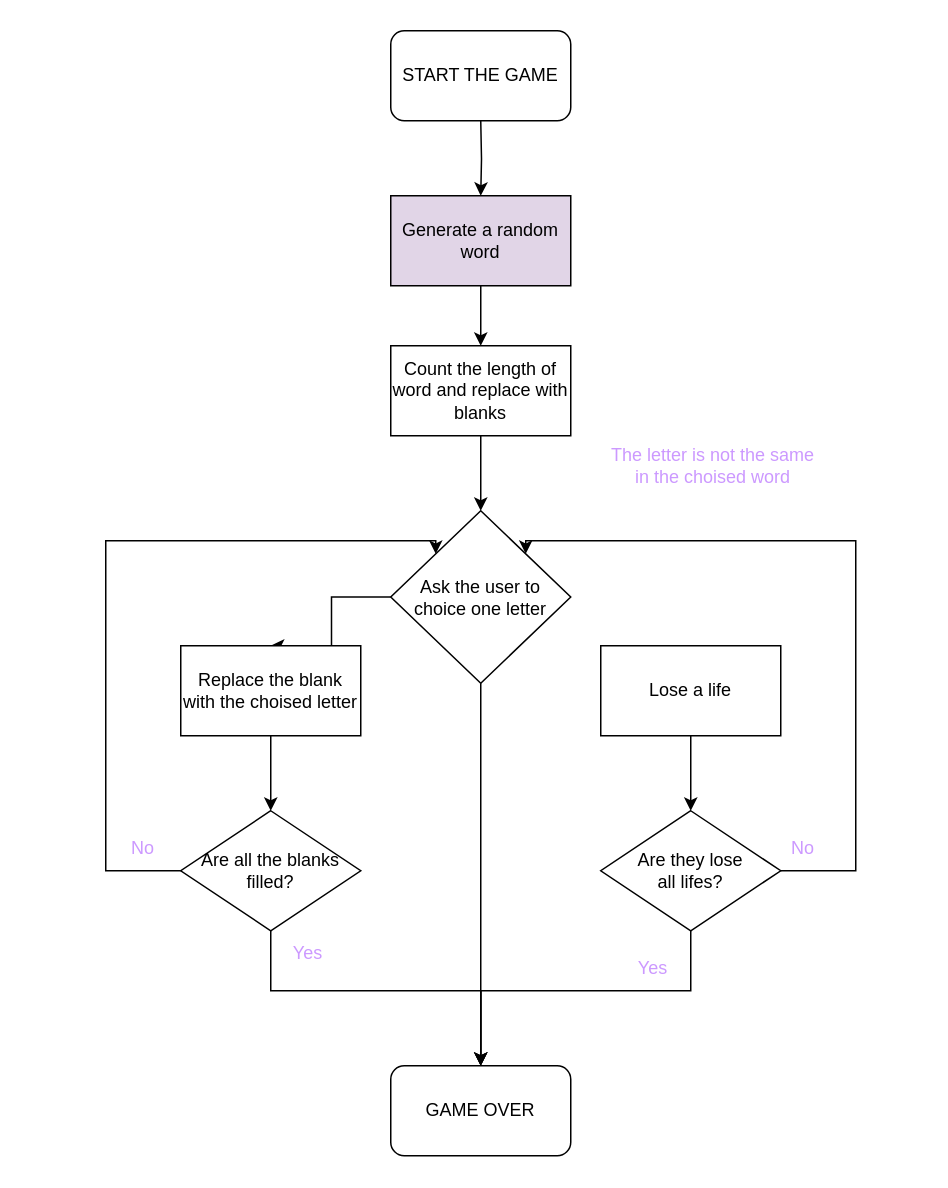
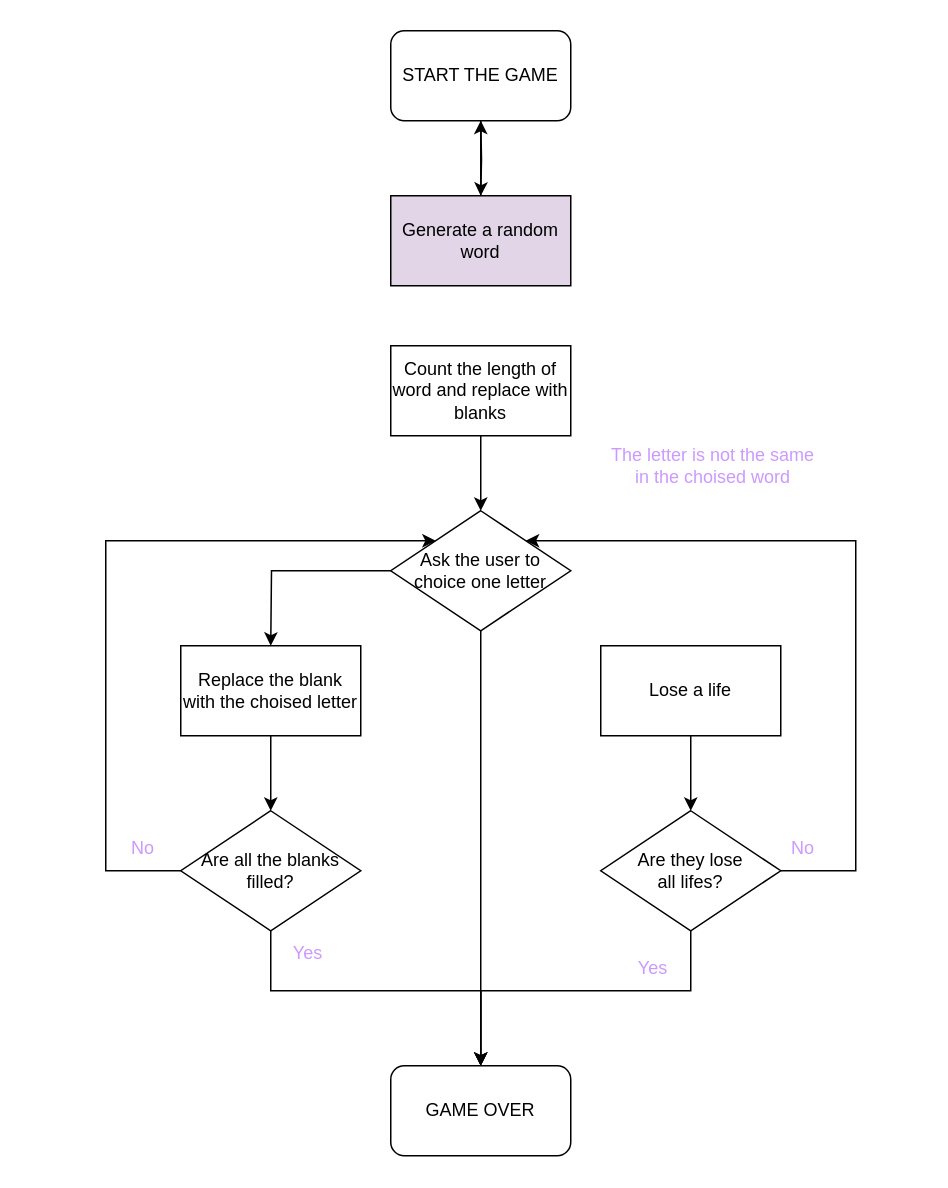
- <mxCell id="3" style="edgeStyle=orthogonalEdgeStyle;rounded=0;orthogonalLoop=1;jettySize=auto;html=1;" edge="1" parent="1" source="4" target="6"><mxGeometry relative="1" as="geometry" /></mxCell>
+ <mxCell id="3" style="edgeStyle=orthogonalEdgeStyle;rounded=0;orthogonalLoop=1;jettySize=auto;html=1;" edge="1" parent="1" source="4" target="7"><mxGeometry relative="1" as="geometry" /></mxCell>
- <mxCell id="10" value="Ask the user to choice one letter" style="rhombus;whiteSpace=wrap;html=1;" vertex="1" parent="1"><mxGeometry x="260" y="340" width="120" height="115" as="geometry" /></mxCell>
+ <mxCell id="10" value="Ask the user to choice one letter" style="rhombus;whiteSpace=wrap;html=1;" vertex="1" parent="1"><mxGeometry x="260" y="340" width="120" height="80" as="geometry" /></mxCell>
